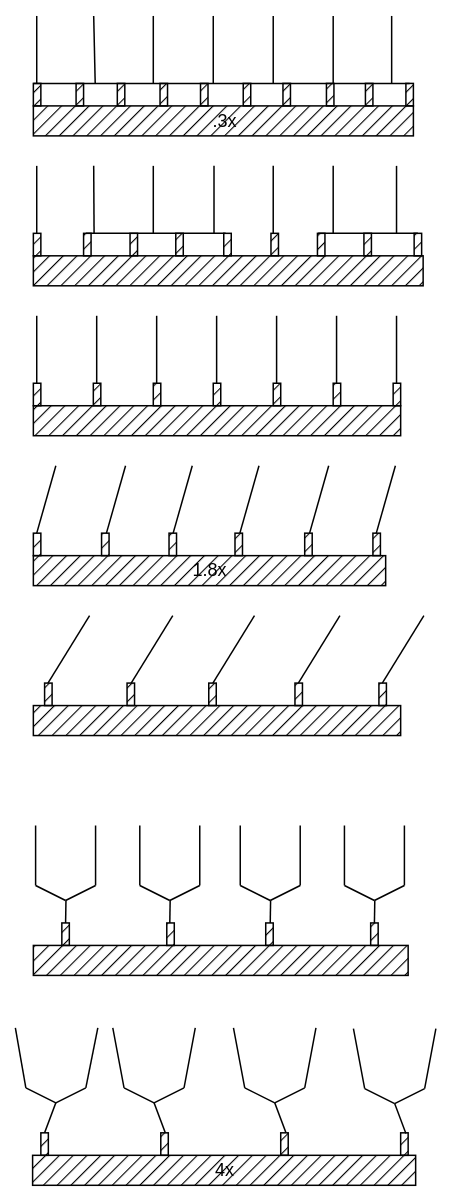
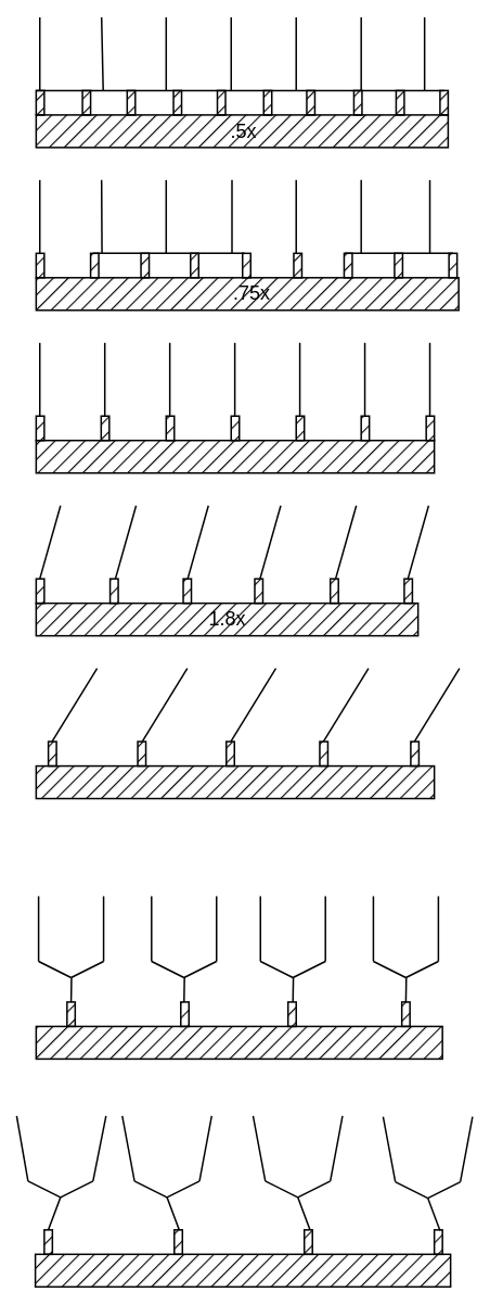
- <mxCell id="89" value="&lt;font style=&quot;font-size: 24px;&quot;&gt;.3x&lt;/font&gt;" style="text;html=1;align=center;verticalAlign=middle;resizable=0;points=[];autosize=1;strokeColor=none;fillColor=none;strokeWidth=2;" parent="1" vertex="1"><mxGeometry x="268.5" y="140" width="60" height="40" as="geometry" /></mxCell>
+ <mxCell id="89" value="&lt;font style=&quot;font-size: 24px;&quot;&gt;.5x&lt;/font&gt;" style="text;html=1;align=center;verticalAlign=middle;resizable=0;points=[];autosize=1;strokeColor=none;fillColor=none;strokeWidth=2;" parent="1" vertex="1"><mxGeometry x="268.5" y="140" width="60" height="40" as="geometry" /></mxCell>
+ <mxCell id="91" value="&lt;font style=&quot;font-size: 24px;&quot;&gt;.75x&lt;/font&gt;" style="text;html=1;align=center;verticalAlign=middle;resizable=0;points=[];autosize=1;strokeColor=none;fillColor=none;strokeWidth=2;" parent="1" vertex="1"><mxGeometry x="274" y="340" width="70" height="40" as="geometry" /></mxCell>
- <mxCell id="106" value="&lt;font style=&quot;font-size: 24px;&quot;&gt;4x&lt;/font&gt;" style="text;html=1;align=center;verticalAlign=middle;resizable=0;points=[];autosize=1;strokeColor=none;fillColor=none;strokeWidth=2;" parent="1" vertex="1"><mxGeometry x="273.5" y="1540" width="50" height="40" as="geometry" /></mxCell>
